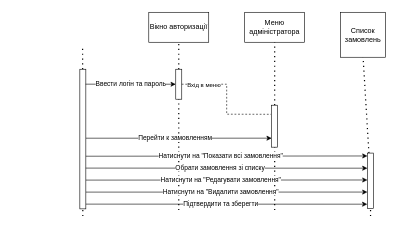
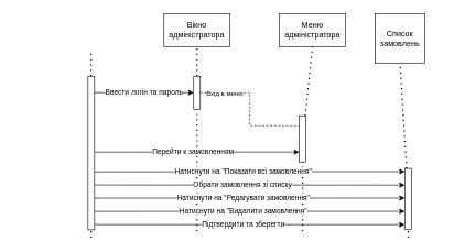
- <mxCell id="11" value="Вікно авторизації" style="rounded=0;whiteSpace=wrap;html=1;" parent="1" vertex="1"><mxGeometry x="247.06" y="20" width="100" height="50" as="geometry" /></mxCell>
+ <mxCell id="11" value="Вікно адміністратора" style="rounded=0;whiteSpace=wrap;html=1;" parent="1" vertex="1"><mxGeometry x="247.06" y="20" width="100" height="50" as="geometry" /></mxCell>
- <mxCell id="12" value="Меню адміністратора" style="rounded=0;whiteSpace=wrap;html=1;" parent="1" vertex="1"><mxGeometry x="407.06" y="20" width="100" height="50" as="geometry" /></mxCell>
+ <mxCell id="12" value="Меню адміністратора" style="rounded=0;whiteSpace=wrap;html=1;" parent="1" vertex="1"><mxGeometry x="422.06" y="20" width="100" height="50" as="geometry" /></mxCell>
